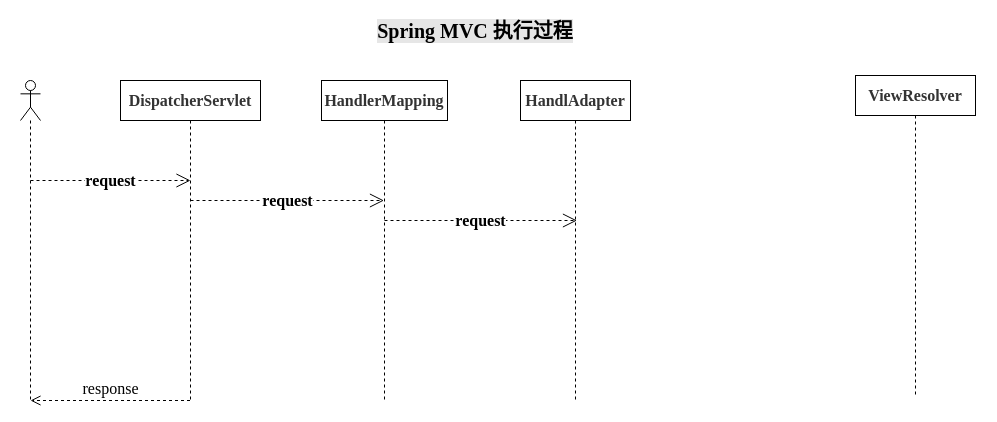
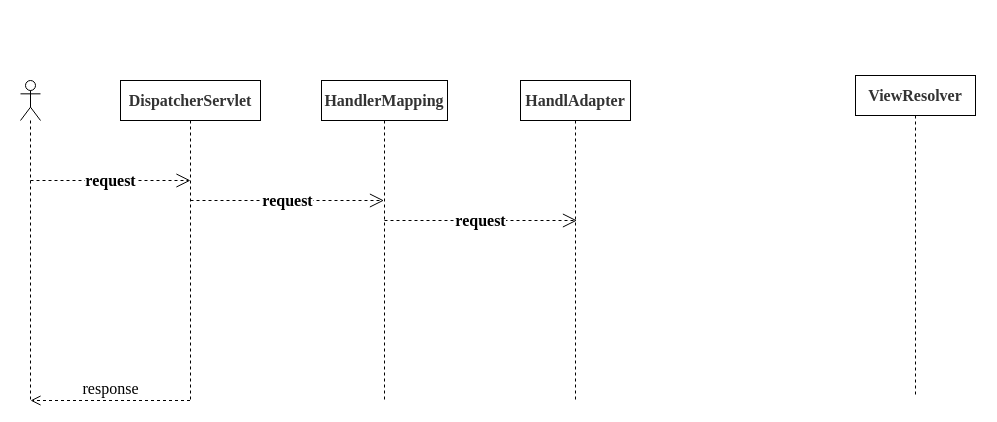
- <mxCell id="9" value="Spring MVC &lt;font face=&quot;楷体&quot; style=&quot;font-size: 20px;&quot;&gt;执行过程&lt;/font&gt;" style="text;html=1;strokeColor=none;fillColor=none;align=center;verticalAlign=middle;whiteSpace=wrap;rounded=0;fontFamily=Times New Roman;fontSize=20;fontStyle=1;labelBackgroundColor=#E6E6E6;" vertex="1" parent="1"><mxGeometry x="340" y="20" width="270" height="20" as="geometry" /></mxCell>
